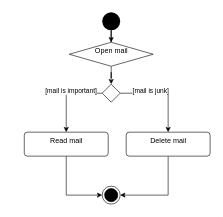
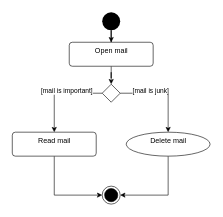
- <mxCell id="5" value="Open mail" style="rhombus;html=1;align=center;verticalAlign=top;absoluteArcSize=1;arcSize=10;dashed=0;" vertex="1" parent="1"><mxGeometry x="115" y="70" width="140" height="40" as="geometry" /></mxCell>
+ <mxCell id="5" value="Open mail" style="html=1;align=center;verticalAlign=top;rounded=1;absoluteArcSize=1;arcSize=10;dashed=0;" vertex="1" parent="1"><mxGeometry x="115" y="70" width="140" height="40" as="geometry" /></mxCell>
- <mxCell id="12" value="Read mail" style="html=1;align=center;verticalAlign=top;rounded=1;absoluteArcSize=1;arcSize=10;dashed=0;" vertex="1" parent="1"><mxGeometry x="40" y="220" width="140" height="40" as="geometry" /></mxCell>
+ <mxCell id="12" value="Read mail" style="html=1;align=center;verticalAlign=top;rounded=1;absoluteArcSize=1;arcSize=10;dashed=0;" vertex="1" parent="1"><mxGeometry x="20" y="220" width="140" height="40" as="geometry" /></mxCell>
- <mxCell id="14" value="Delete mail" style="html=1;align=center;verticalAlign=top;rounded=1;absoluteArcSize=1;arcSize=10;dashed=0;" vertex="1" parent="1"><mxGeometry x="210" y="220" width="140" height="40" as="geometry" /></mxCell>
+ <mxCell id="14" value="Delete mail" style="ellipse;html=1;align=center;verticalAlign=top;absoluteArcSize=1;arcSize=10;dashed=0;" vertex="1" parent="1"><mxGeometry x="210" y="220" width="140" height="40" as="geometry" /></mxCell>
